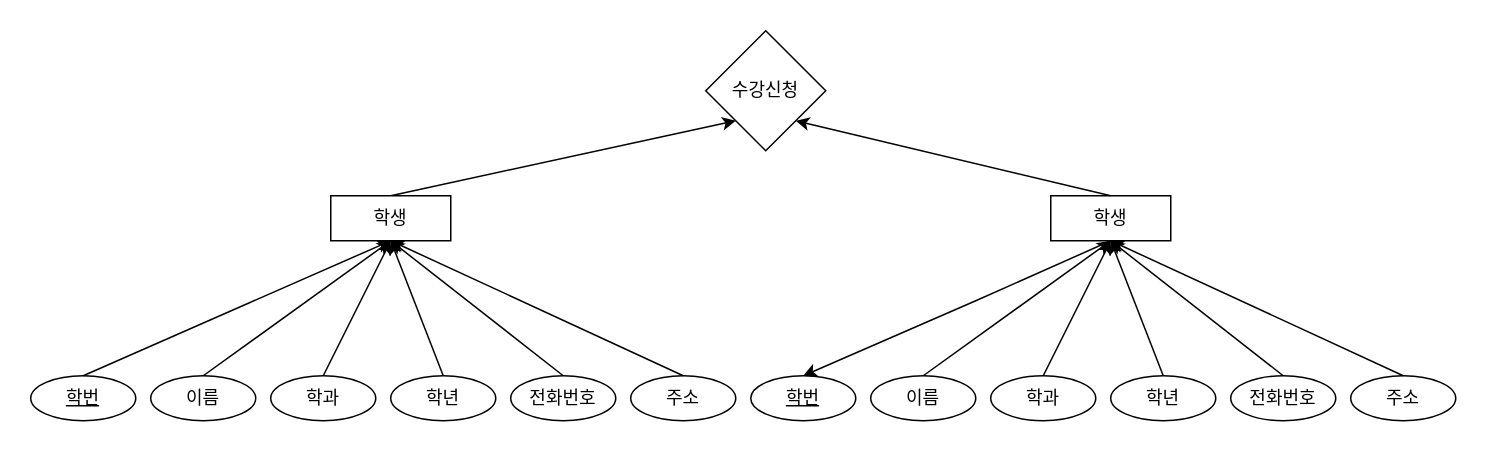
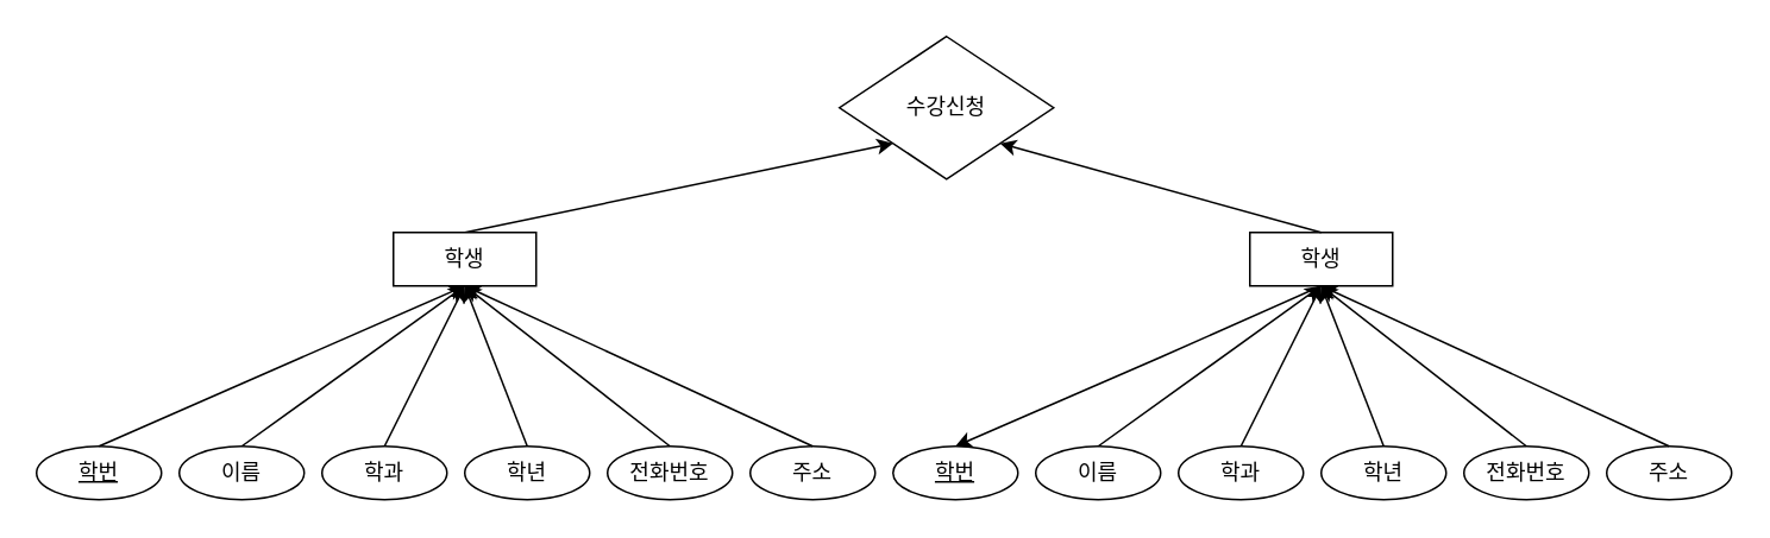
- <mxCell id="10" value="수강신청" style="rhombus;whiteSpace=wrap;html=1;" vertex="1" parent="1"><mxGeometry x="470" y="20" width="80" height="80" as="geometry" /></mxCell>
+ <mxCell id="10" value="수강신청" style="rhombus;whiteSpace=wrap;html=1;" vertex="1" parent="1"><mxGeometry x="470" y="20" width="120" height="80" as="geometry" /></mxCell>
